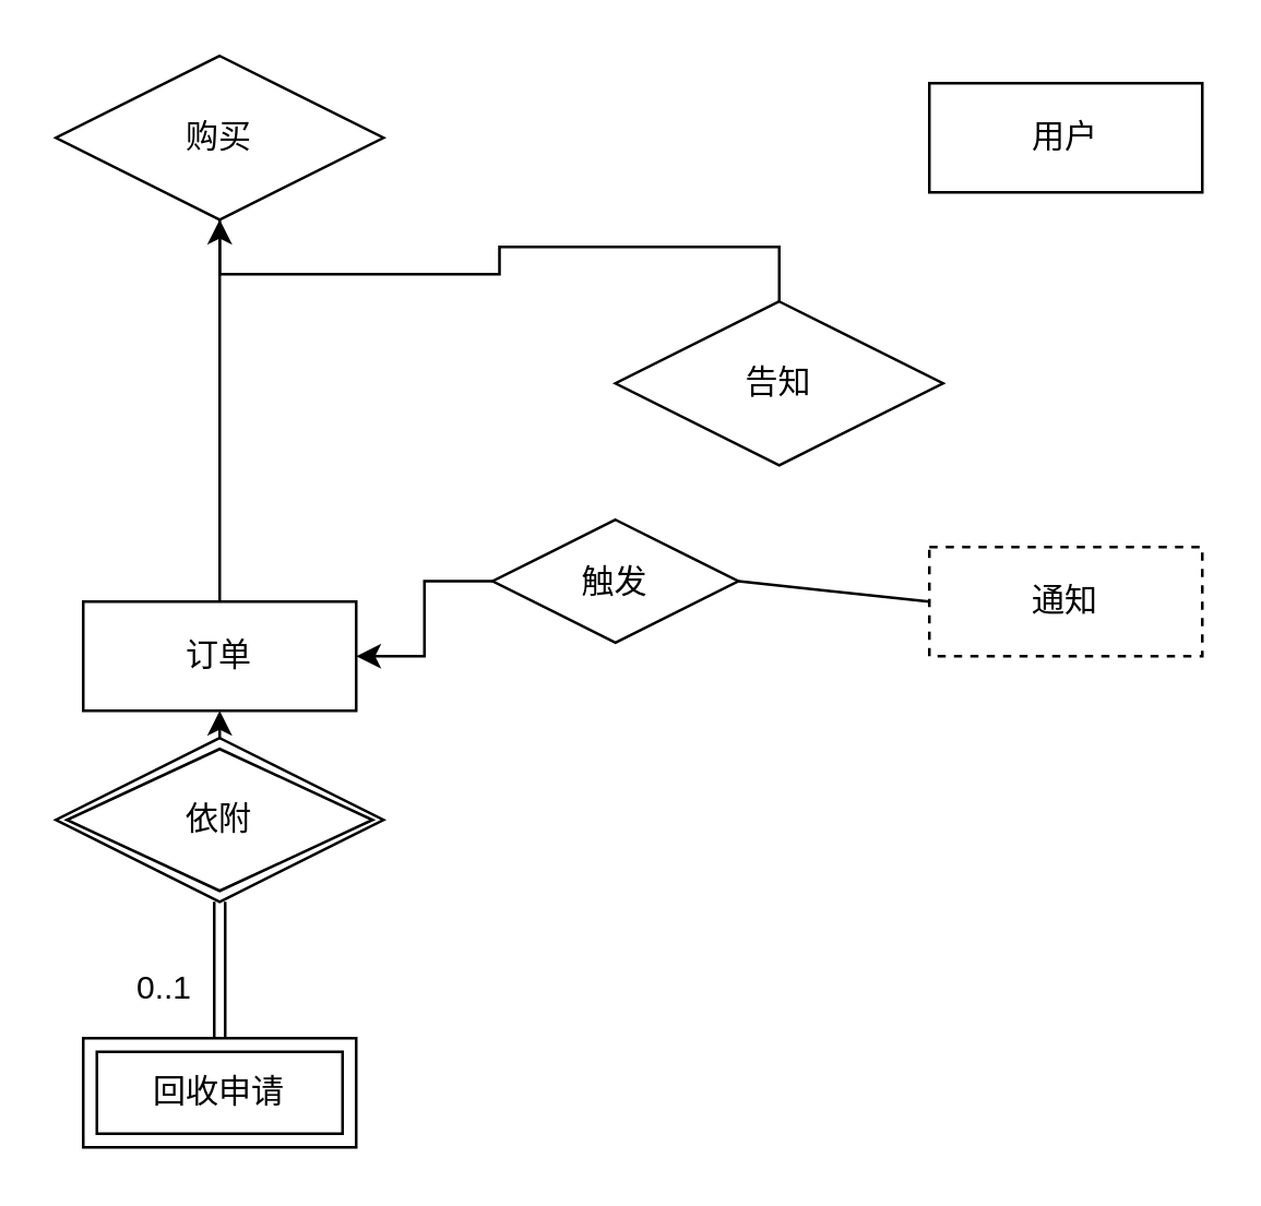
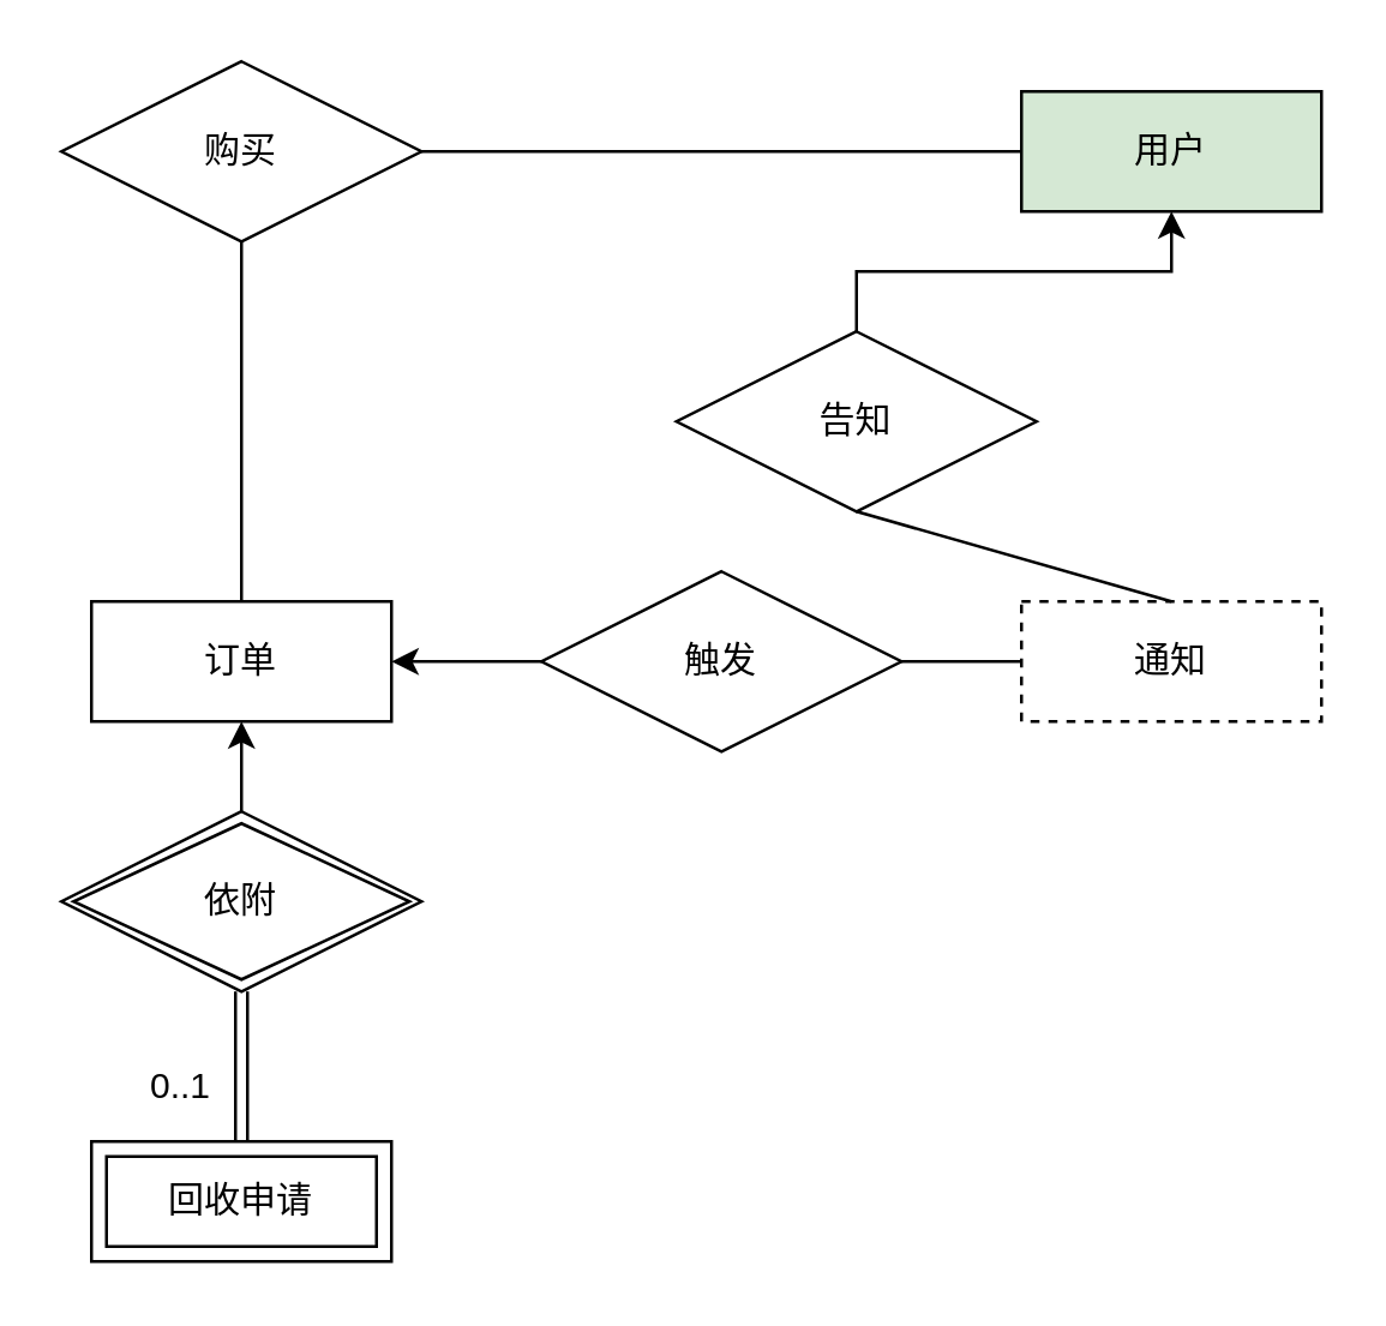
+ <mxCell id="5" value="" style="endArrow=none;html=1;rounded=0;exitX=1;exitY=0.5;exitDx=0;exitDy=0;entryX=0;entryY=0.5;entryDx=0;entryDy=0;" edge="1" parent="1" source="2" target="3"><mxGeometry relative="1" as="geometry"><mxPoint x="-110" y="140" as="sourcePoint" /><mxPoint x="50" y="140" as="targetPoint" /></mxGeometry></mxCell>
- <mxCell id="3" value="用户" style="whiteSpace=wrap;html=1;align=center;" vertex="1" parent="1"><mxGeometry x="340" y="30" width="100" height="40" as="geometry" /></mxCell>
+ <mxCell id="3" value="用户" style="whiteSpace=wrap;html=1;align=center;fillColor=#d5e8d4;" vertex="1" parent="1"><mxGeometry x="340" y="30" width="100" height="40" as="geometry" /></mxCell>
- <mxCell id="16" style="edgeStyle=orthogonalEdgeStyle;rounded=0;orthogonalLoop=1;jettySize=auto;html=1;exitX=0.5;exitY=0;exitDx=0;exitDy=0;" edge="1" parent="1" source="17" target="2"><mxGeometry relative="1" as="geometry"><mxPoint x="390" y="120" as="sourcePoint" /></mxGeometry></mxCell>
+ <mxCell id="16" style="edgeStyle=orthogonalEdgeStyle;rounded=0;orthogonalLoop=1;jettySize=auto;html=1;entryX=0.5;entryY=1;entryDx=0;entryDy=0;exitX=0.5;exitY=0;exitDx=0;exitDy=0;" edge="1" parent="1" source="17" target="3"><mxGeometry relative="1" as="geometry"><mxPoint x="390" y="120" as="sourcePoint" /></mxGeometry></mxCell>
+ <mxCell id="18" value="" style="endArrow=none;html=1;rounded=0;entryX=0.5;entryY=0;entryDx=0;entryDy=0;exitX=0.5;exitY=1;exitDx=0;exitDy=0;" edge="1" parent="1" source="17" target="7"><mxGeometry relative="1" as="geometry"><mxPoint x="160" y="180" as="sourcePoint" /><mxPoint x="320" y="180" as="targetPoint" /></mxGeometry></mxCell>
- <mxCell id="9" value="触发" style="shape=rhombus;perimeter=rhombusPerimeter;whiteSpace=wrap;html=1;align=center;" vertex="1" parent="1"><mxGeometry x="180" y="190" width="90" height="45" as="geometry" /></mxCell>
+ <mxCell id="9" value="触发" style="shape=rhombus;perimeter=rhombusPerimeter;whiteSpace=wrap;html=1;align=center;" vertex="1" parent="1"><mxGeometry x="180" y="190" width="120" height="60" as="geometry" /></mxCell>
- <mxCell id="4" value="订单" style="whiteSpace=wrap;html=1;align=center;" vertex="1" parent="1"><mxGeometry x="30" y="220" width="100" height="40" as="geometry" /></mxCell>
+ <mxCell id="4" value="订单" style="whiteSpace=wrap;html=1;align=center;" vertex="1" parent="1"><mxGeometry x="30" y="200" width="100" height="40" as="geometry" /></mxCell>
